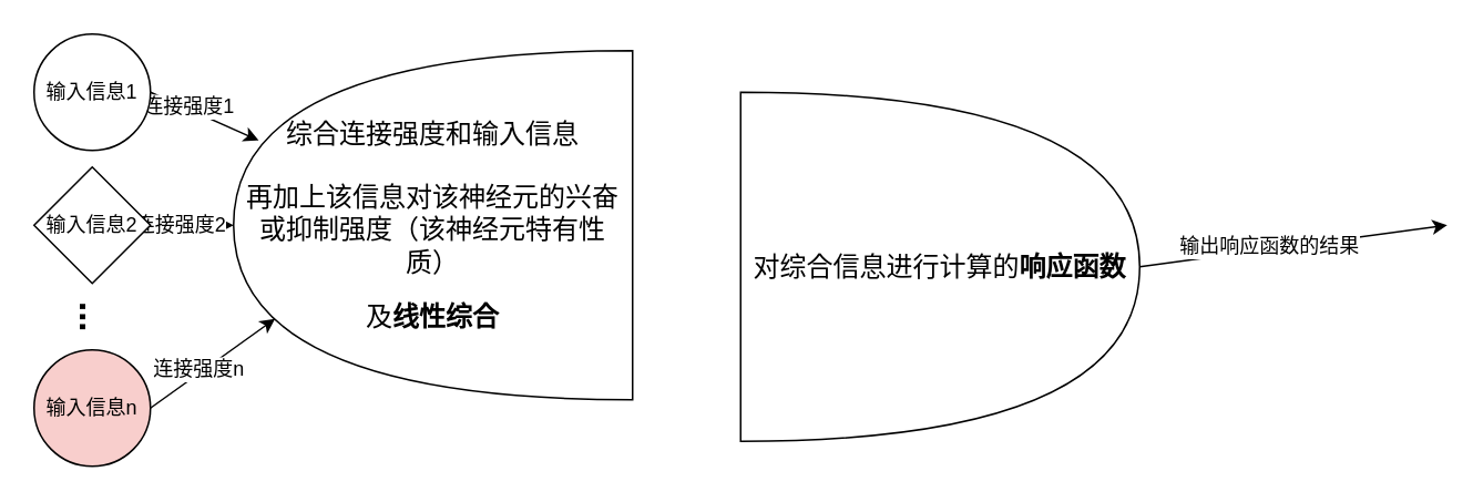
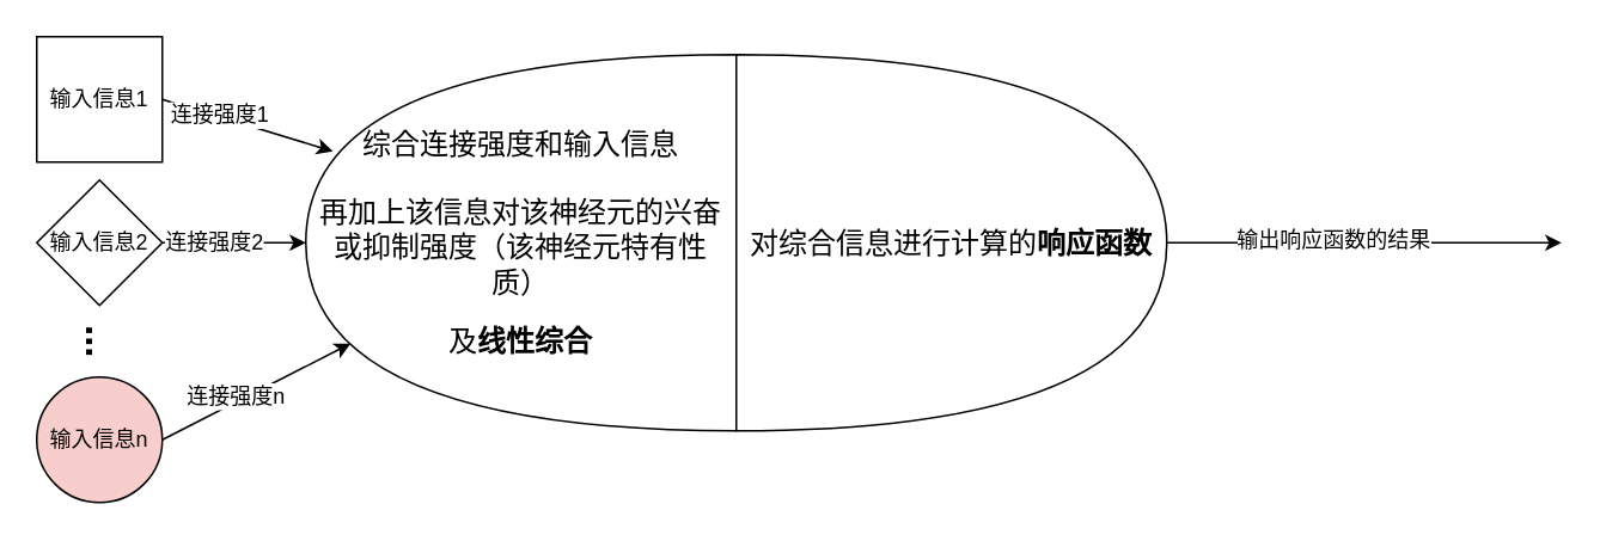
- <mxCell id="6" value="输入信息1" style="ellipse;whiteSpace=wrap;html=1;aspect=fixed;" parent="1" vertex="1"><mxGeometry x="20" y="20" width="70" height="70" as="geometry" /></mxCell>
+ <mxCell id="6" value="输入信息1" style="whiteSpace=wrap;html=1;aspect=fixed;rounded=0;" parent="1" vertex="1"><mxGeometry x="20" y="20" width="70" height="70" as="geometry" /></mxCell>
- <mxCell id="14" value="&lt;font style=&quot;font-size: 16px&quot;&gt;&lt;span style=&quot;white-space: normal&quot;&gt;综合连接强度和输入信息&lt;br&gt;&lt;/span&gt;&lt;br&gt;再加上该信息对该神经元的兴奋或抑制强度（该神经元特有性质）&lt;br&gt;&lt;/font&gt;&lt;span style=&quot;white-space: normal&quot;&gt;&lt;br&gt;&lt;font style=&quot;font-size: 16px&quot;&gt;及&lt;b&gt;线性综合&lt;/b&gt;&lt;/font&gt;&lt;br&gt;&lt;/span&gt;" style="shape=or;whiteSpace=wrap;html=1;direction=west;" vertex="1" parent="1"><mxGeometry x="140" y="30" width="240" height="210" as="geometry" /></mxCell>
+ <mxCell id="14" value="&lt;font style=&quot;font-size: 16px&quot;&gt;&lt;span style=&quot;white-space: normal&quot;&gt;综合连接强度和输入信息&lt;br&gt;&lt;/span&gt;&lt;br&gt;再加上该信息对该神经元的兴奋或抑制强度（该神经元特有性质）&lt;br&gt;&lt;/font&gt;&lt;span style=&quot;white-space: normal&quot;&gt;&lt;br&gt;&lt;font style=&quot;font-size: 16px&quot;&gt;及&lt;b&gt;线性综合&lt;/b&gt;&lt;/font&gt;&lt;br&gt;&lt;/span&gt;" style="shape=or;whiteSpace=wrap;html=1;direction=west;" vertex="1" parent="1"><mxGeometry x="170" y="30" width="240" height="210" as="geometry" /></mxCell>
- <mxCell id="15" value="&lt;font style=&quot;font-size: 16px&quot;&gt;对综合信息进行计算的&lt;b&gt;响应函数&lt;/b&gt;&lt;/font&gt;&lt;span style=&quot;white-space: normal&quot;&gt;&lt;br&gt;&lt;/span&gt;" style="shape=or;whiteSpace=wrap;html=1;direction=east;" vertex="1" parent="1"><mxGeometry x="445" y="55" width="240" height="210" as="geometry" /></mxCell>
+ <mxCell id="15" value="&lt;font style=&quot;font-size: 16px&quot;&gt;对综合信息进行计算的&lt;b&gt;响应函数&lt;/b&gt;&lt;/font&gt;&lt;span style=&quot;white-space: normal&quot;&gt;&lt;br&gt;&lt;/span&gt;" style="shape=or;whiteSpace=wrap;html=1;direction=east;" vertex="1" parent="1"><mxGeometry x="410" y="30" width="240" height="210" as="geometry" /></mxCell>
